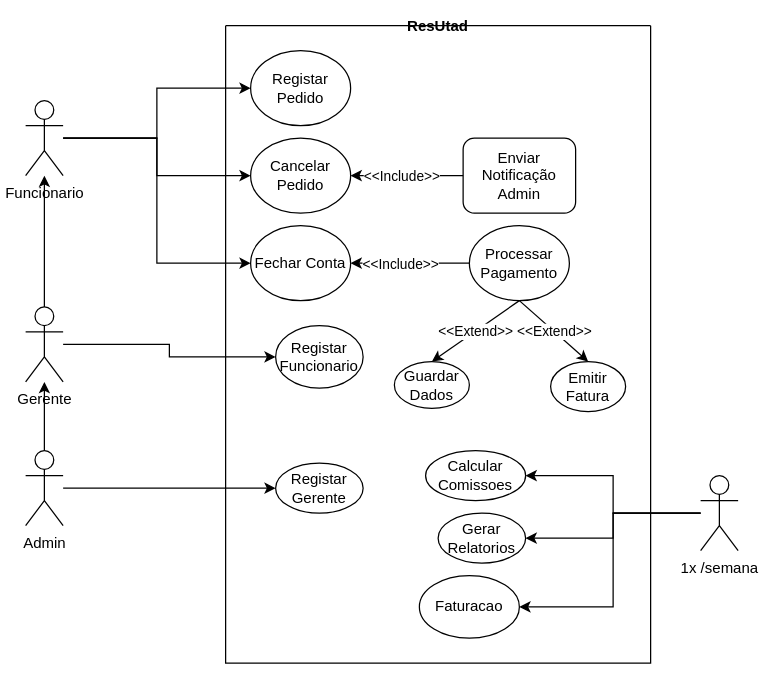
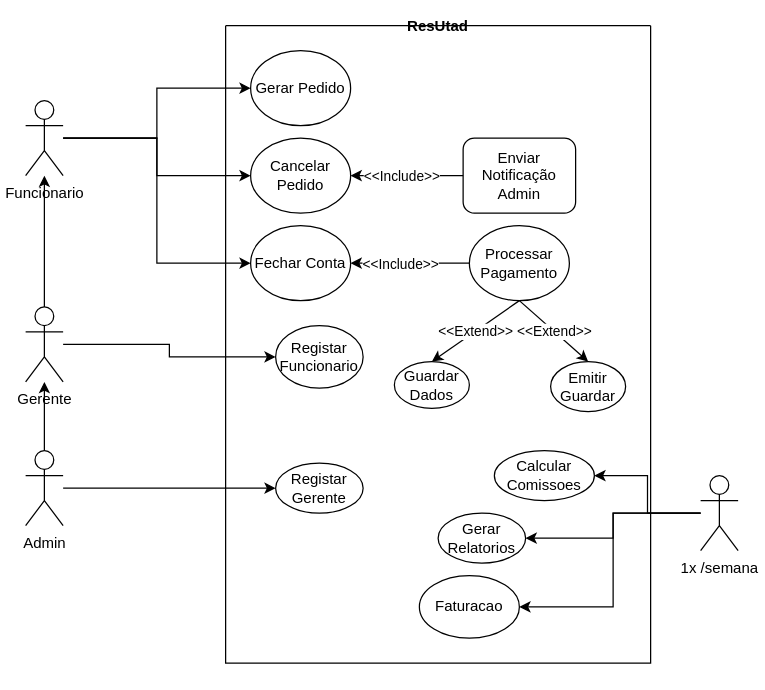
- <mxCell id="4" value="Registar Pedido" style="ellipse;whiteSpace=wrap;html=1;" vertex="1" parent="2"><mxGeometry x="20" y="20" width="80" height="60" as="geometry" /></mxCell>
+ <mxCell id="4" value="Gerar Pedido" style="ellipse;whiteSpace=wrap;html=1;" vertex="1" parent="2"><mxGeometry x="20" y="20" width="80" height="60" as="geometry" /></mxCell>
- <mxCell id="14" value="Emitir Fatura" style="ellipse;whiteSpace=wrap;html=1;" vertex="1" parent="2"><mxGeometry x="260" y="268.75" width="60" height="40" as="geometry" /></mxCell>
+ <mxCell id="14" value="Emitir Guardar" style="ellipse;whiteSpace=wrap;html=1;" vertex="1" parent="2"><mxGeometry x="260" y="268.75" width="60" height="40" as="geometry" /></mxCell>
- <mxCell id="19" value="Calcular Comissoes" style="ellipse;whiteSpace=wrap;html=1;" vertex="1" parent="2"><mxGeometry x="160" y="340" width="80" height="40" as="geometry" /></mxCell>
+ <mxCell id="19" value="Calcular Comissoes" style="ellipse;whiteSpace=wrap;html=1;" vertex="1" parent="2"><mxGeometry x="215" y="340" width="80" height="40" as="geometry" /></mxCell>
